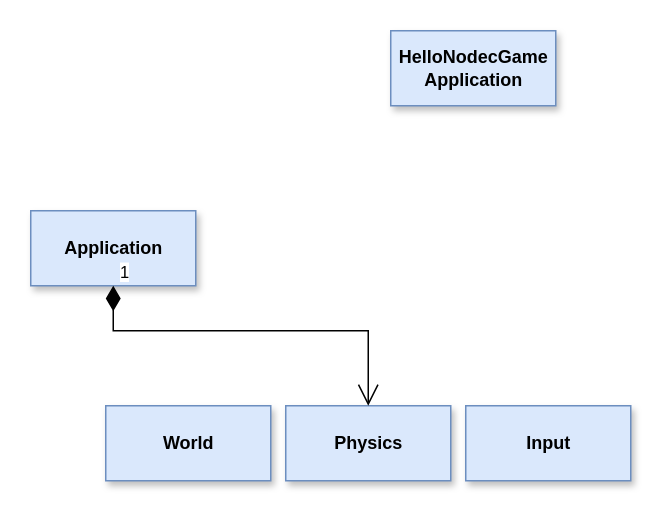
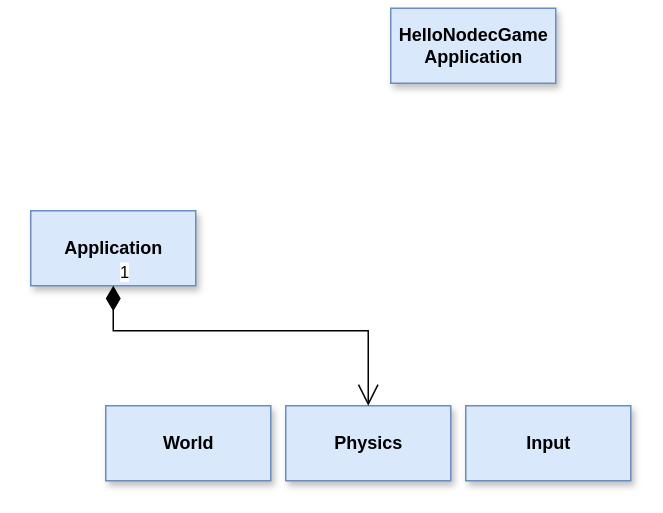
- <mxCell id="7" value="HelloNodecGame&lt;br&gt;Application" style="html=1;fillColor=#dae8fc;strokeColor=#6c8ebf;fontStyle=1;shadow=1;" vertex="1" parent="1"><mxGeometry x="260" y="20" width="110" height="50" as="geometry" /></mxCell>
+ <mxCell id="7" value="HelloNodecGame&lt;br&gt;Application" style="html=1;fillColor=#dae8fc;strokeColor=#6c8ebf;fontStyle=1;shadow=1;" vertex="1" parent="1"><mxGeometry x="260" y="5" width="110" height="50" as="geometry" /></mxCell>
